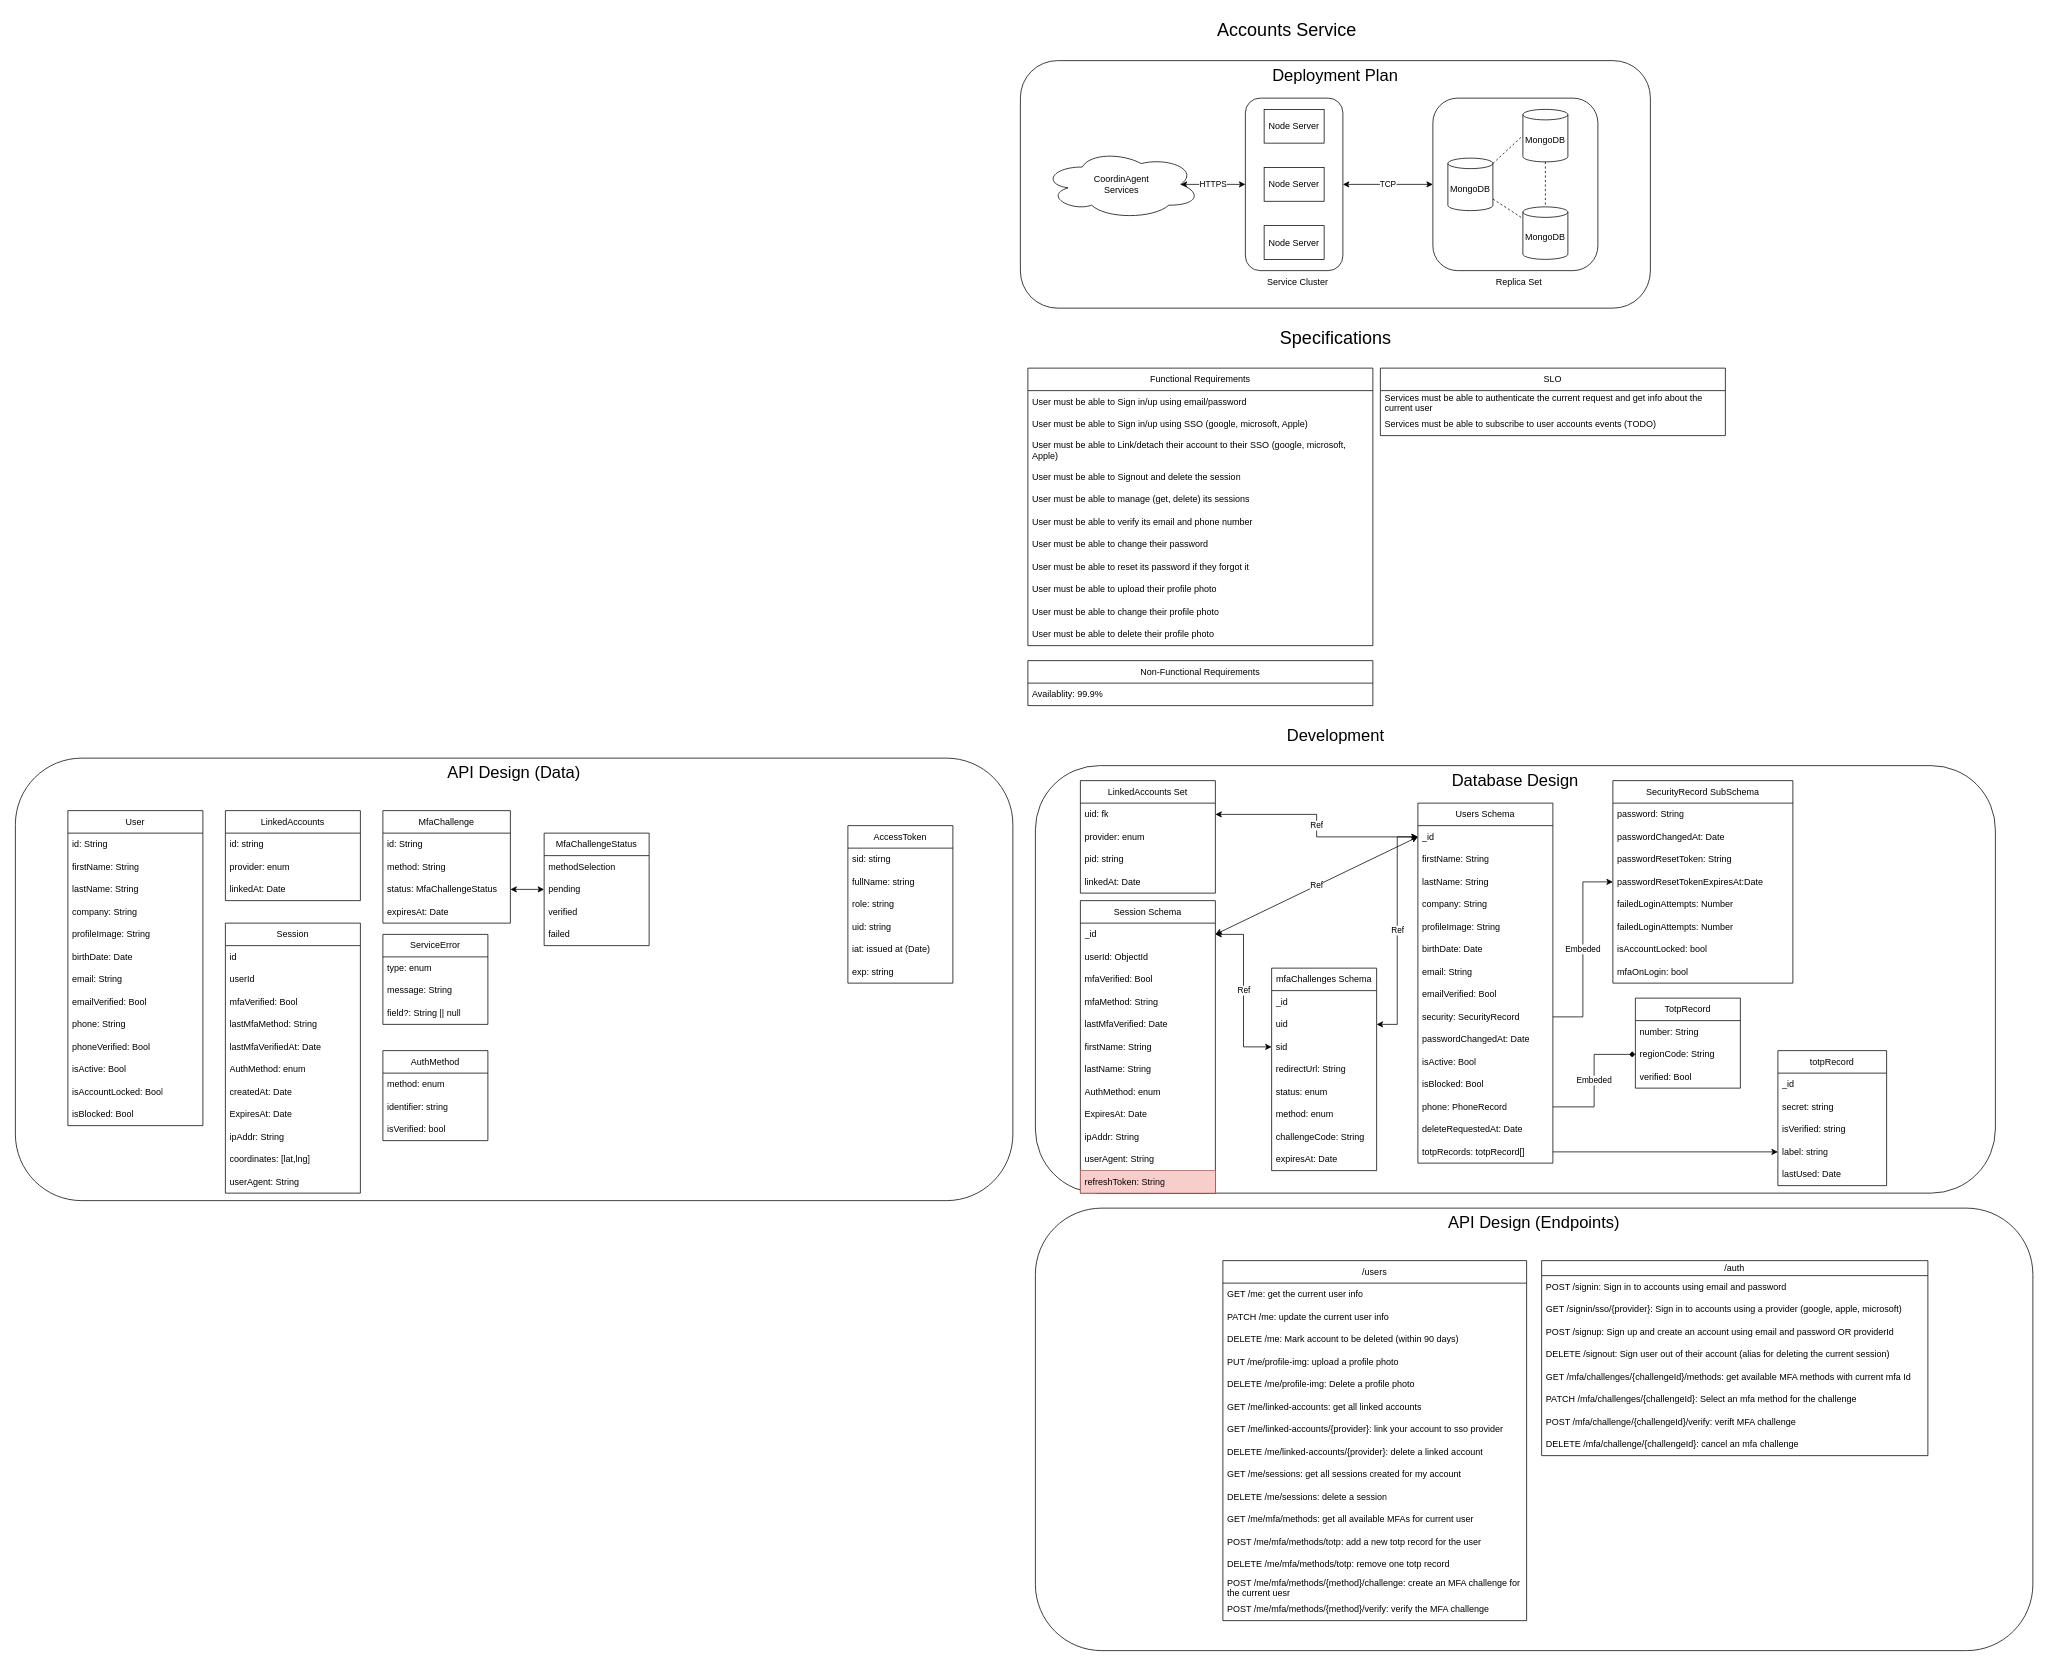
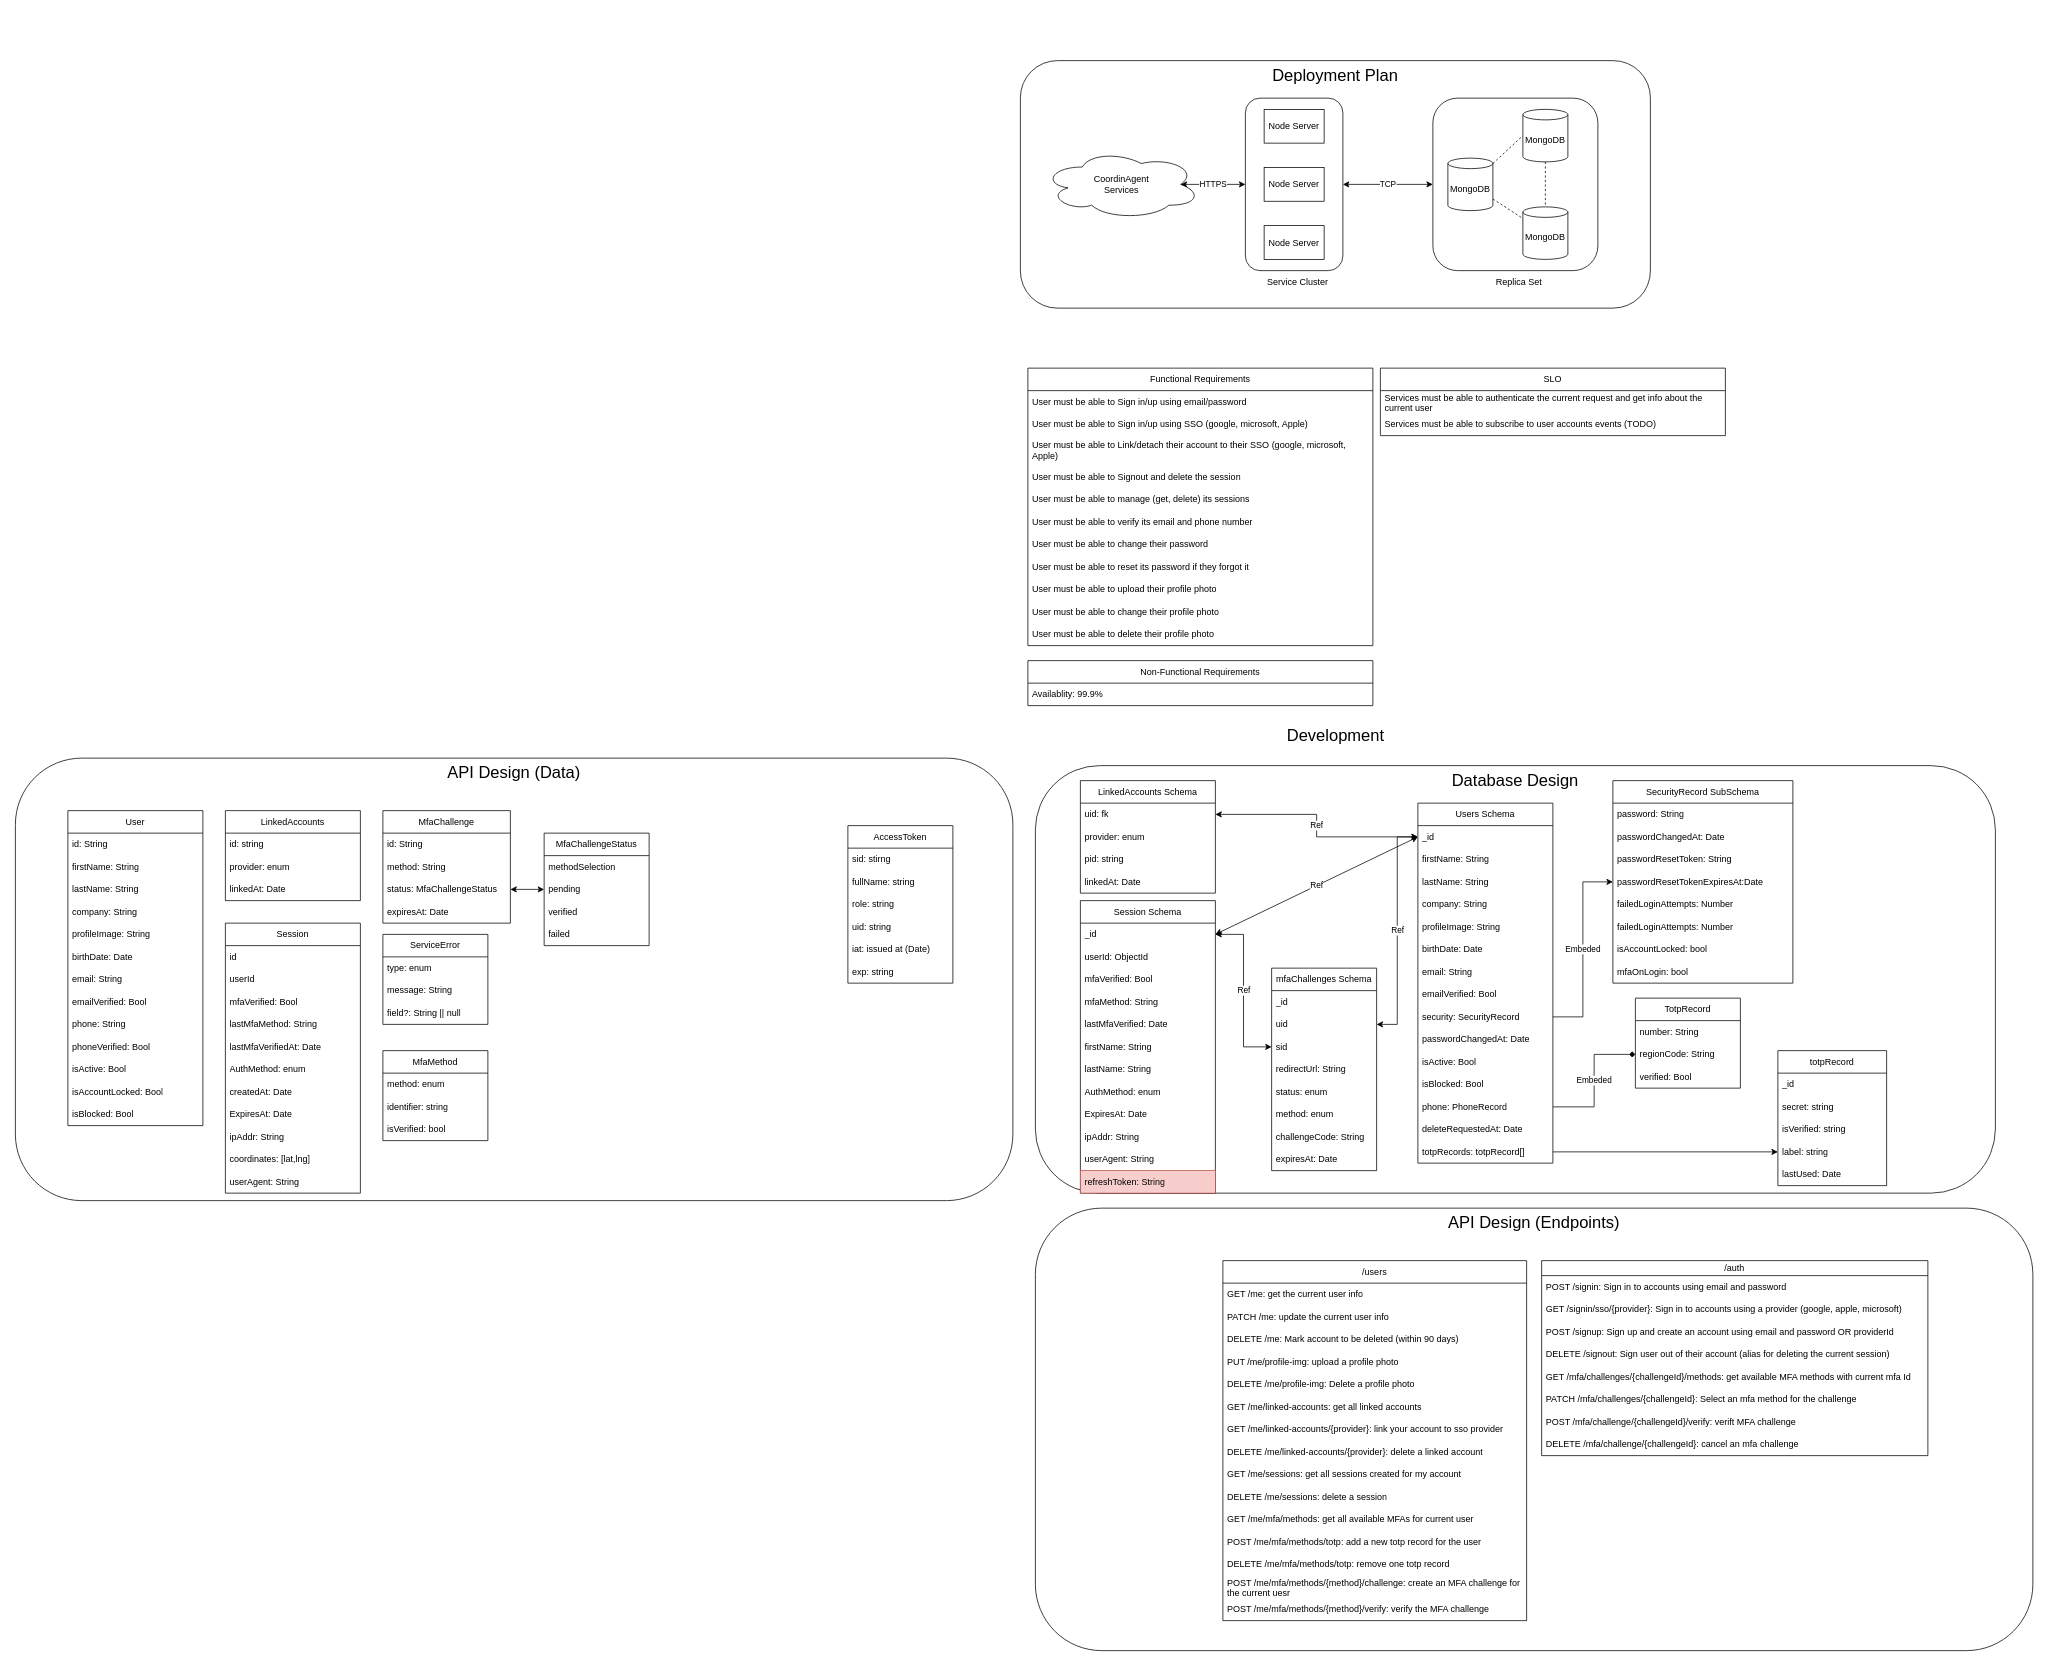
- <mxCell id="7" value="&lt;font style=&quot;font-size: 24px;&quot;&gt;Accounts Service&lt;/font&gt;" style="text;html=1;align=center;verticalAlign=middle;resizable=0;points=[];autosize=1;strokeColor=none;fillColor=none;" parent="1" vertex="1"><mxGeometry x="1610" width="210" height="40" as="geometry" y="20" /></mxCell>
- <mxCell id="38" value="Specifications" style="text;html=1;align=center;verticalAlign=middle;resizable=0;points=[];autosize=1;strokeColor=none;fillColor=none;fontSize=24;" parent="1" vertex="1"><mxGeometry x="1695" y="430" width="170" height="40" as="geometry" /></mxCell>
- <mxCell id="71" value="LinkedAccounts Set" style="swimlane;fontStyle=0;childLayout=stackLayout;horizontal=1;startSize=30;horizontalStack=0;resizeParent=1;resizeParentMax=0;resizeLast=0;collapsible=1;marginBottom=0;whiteSpace=wrap;html=1;" parent="1" vertex="1"><mxGeometry x="1440" y="1040" width="180" height="150" as="geometry" /></mxCell>
+ <mxCell id="71" value="LinkedAccounts Schema" style="swimlane;fontStyle=0;childLayout=stackLayout;horizontal=1;startSize=30;horizontalStack=0;resizeParent=1;resizeParentMax=0;resizeLast=0;collapsible=1;marginBottom=0;whiteSpace=wrap;html=1;" parent="1" vertex="1"><mxGeometry x="1440" y="1040" width="180" height="150" as="geometry" /></mxCell>
- <mxCell id="181" value="AuthMethod" style="swimlane;fontStyle=0;childLayout=stackLayout;horizontal=1;startSize=30;horizontalStack=0;resizeParent=1;resizeParentMax=0;resizeLast=0;collapsible=1;marginBottom=0;whiteSpace=wrap;html=1;" parent="1" vertex="1"><mxGeometry x="510" y="1400" width="140" height="120" as="geometry" /></mxCell>
+ <mxCell id="181" value="MfaMethod" style="swimlane;fontStyle=0;childLayout=stackLayout;horizontal=1;startSize=30;horizontalStack=0;resizeParent=1;resizeParentMax=0;resizeLast=0;collapsible=1;marginBottom=0;whiteSpace=wrap;html=1;" parent="1" vertex="1"><mxGeometry x="510" y="1400" width="140" height="120" as="geometry" /></mxCell>
